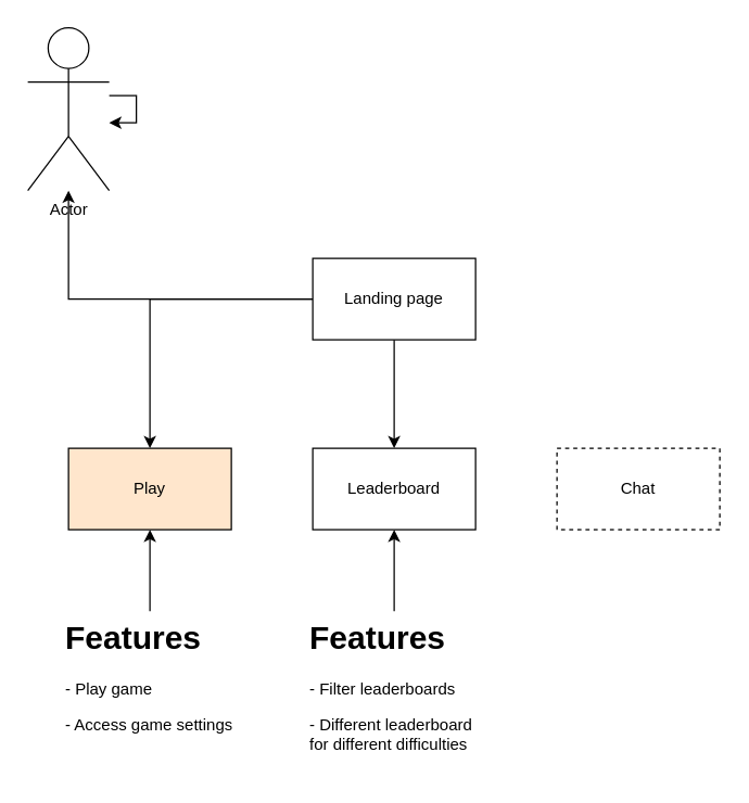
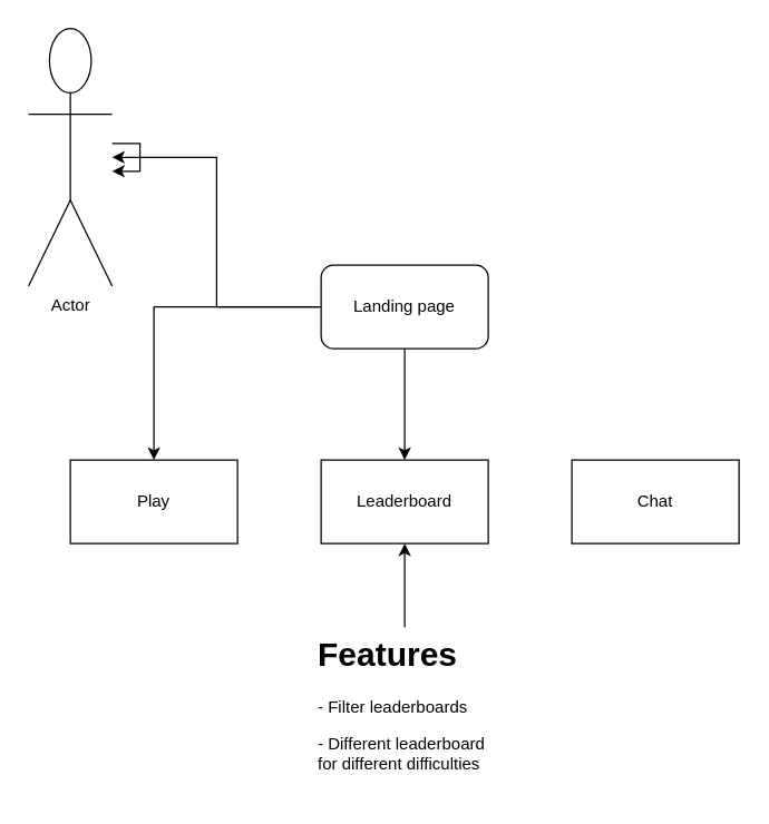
- <mxCell id="11" value="Actor" style="shape=umlActor;verticalLabelPosition=bottom;verticalAlign=top;html=1;outlineConnect=0;" vertex="1" parent="1"><mxGeometry x="20" y="20" width="60" height="120" as="geometry" /></mxCell>
+ <mxCell id="11" value="Actor" style="shape=umlActor;verticalLabelPosition=bottom;verticalAlign=top;html=1;outlineConnect=0;" vertex="1" parent="1"><mxGeometry x="20" y="20" width="60" height="185" as="geometry" /></mxCell>
- <mxCell id="5" value="Landing page" style="rounded=0;whiteSpace=wrap;html=1;" vertex="1" parent="1"><mxGeometry x="230" y="190" width="120" height="60" as="geometry" /></mxCell>
+ <mxCell id="5" value="Landing page" style="whiteSpace=wrap;html=1;rounded=1;" vertex="1" parent="1"><mxGeometry x="230" y="190" width="120" height="60" as="geometry" /></mxCell>
- <mxCell id="6" value="Play" style="rounded=0;whiteSpace=wrap;html=1;fillColor=#ffe6cc;" vertex="1" parent="1"><mxGeometry x="50" y="330" width="120" height="60" as="geometry" /></mxCell>
+ <mxCell id="6" value="Play" style="rounded=0;whiteSpace=wrap;html=1;" vertex="1" parent="1"><mxGeometry x="50" y="330" width="120" height="60" as="geometry" /></mxCell>
- <mxCell id="8" value="Chat" style="rounded=0;whiteSpace=wrap;html=1;dashed=1;" vertex="1" parent="1"><mxGeometry x="410" y="330" width="120" height="60" as="geometry" /></mxCell>
+ <mxCell id="8" value="Chat" style="rounded=0;whiteSpace=wrap;html=1;" vertex="1" parent="1"><mxGeometry x="410" y="330" width="120" height="60" as="geometry" /></mxCell>
- <mxCell id="9" value="" style="edgeStyle=orthogonalEdgeStyle;rounded=0;orthogonalLoop=1;jettySize=auto;html=1;" edge="1" parent="1" source="10" target="6"><mxGeometry relative="1" as="geometry" /></mxCell>
- <mxCell id="10" value="&lt;h1&gt;Features&lt;/h1&gt;&lt;p&gt;- Play game&lt;/p&gt;&lt;p&gt;- Access game settings&lt;/p&gt;&lt;p&gt;&lt;br&gt;&lt;/p&gt;" style="text;html=1;spacing=5;spacingTop=-20;whiteSpace=wrap;overflow=hidden;rounded=0;" vertex="1" parent="1"><mxGeometry x="42.5" y="450" width="135" height="120" as="geometry" /></mxCell>
